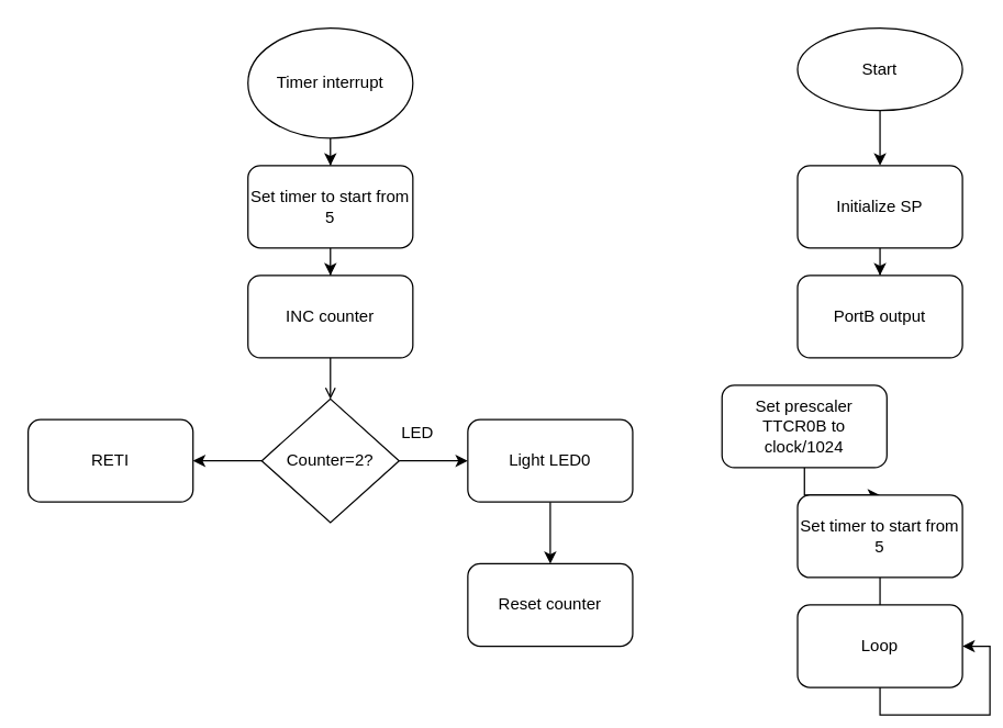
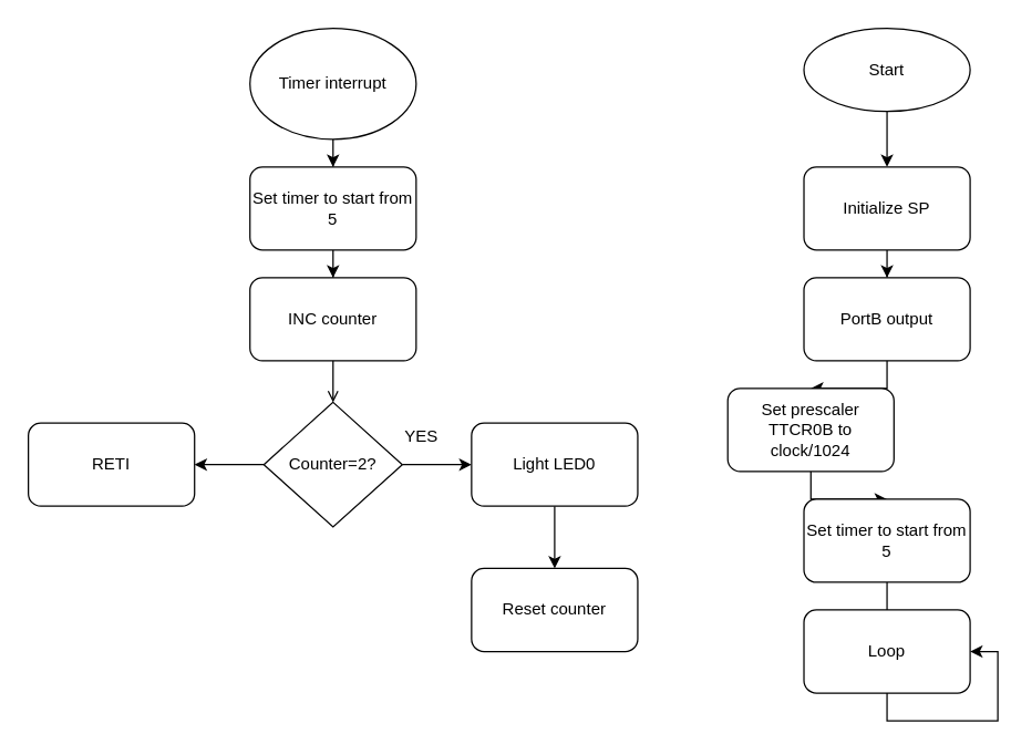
+ <mxCell id="6" value="" style="edgeStyle=orthogonalEdgeStyle;rounded=0;orthogonalLoop=1;jettySize=auto;html=1;" edge="1" parent="1" source="7" target="9"><mxGeometry relative="1" as="geometry" /></mxCell>
- <mxCell id="26" value="LED" style="text;html=1;resizable=0;points=[];autosize=1;align=left;verticalAlign=top;spacingTop=-4;" vertex="1" parent="1"><mxGeometry x="290" y="305" width="40" height="20" as="geometry" /></mxCell>
+ <mxCell id="26" value="YES" style="text;html=1;resizable=0;points=[];autosize=1;align=left;verticalAlign=top;spacingTop=-4;" vertex="1" parent="1"><mxGeometry x="290" y="305" width="40" height="20" as="geometry" /></mxCell>
